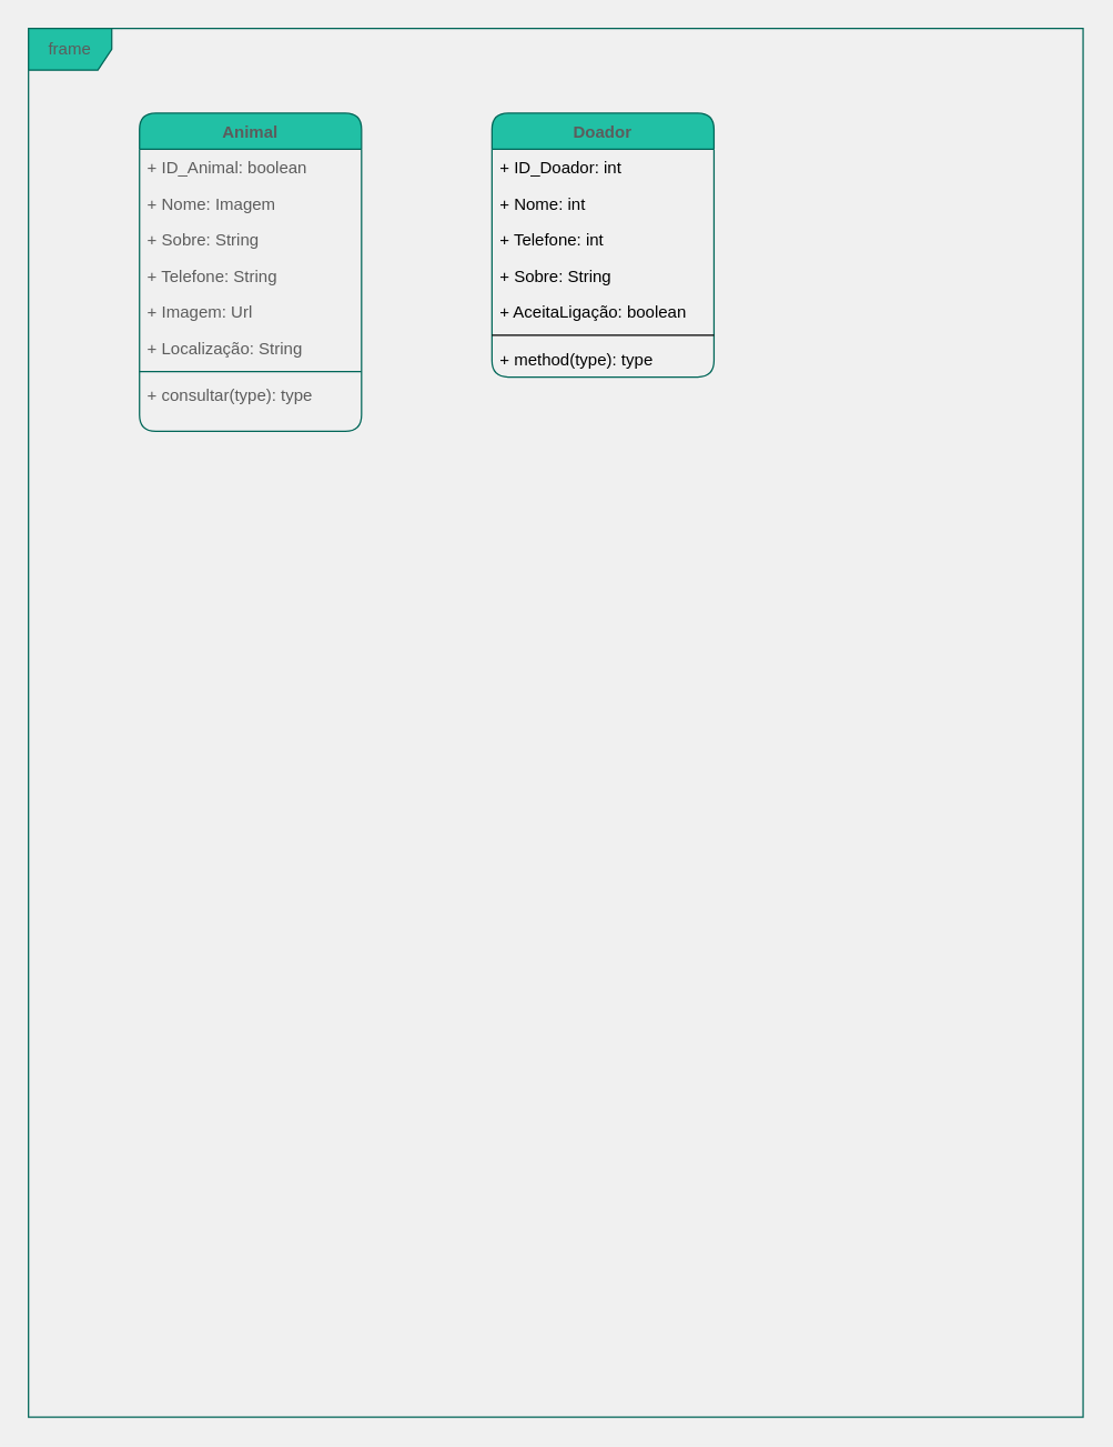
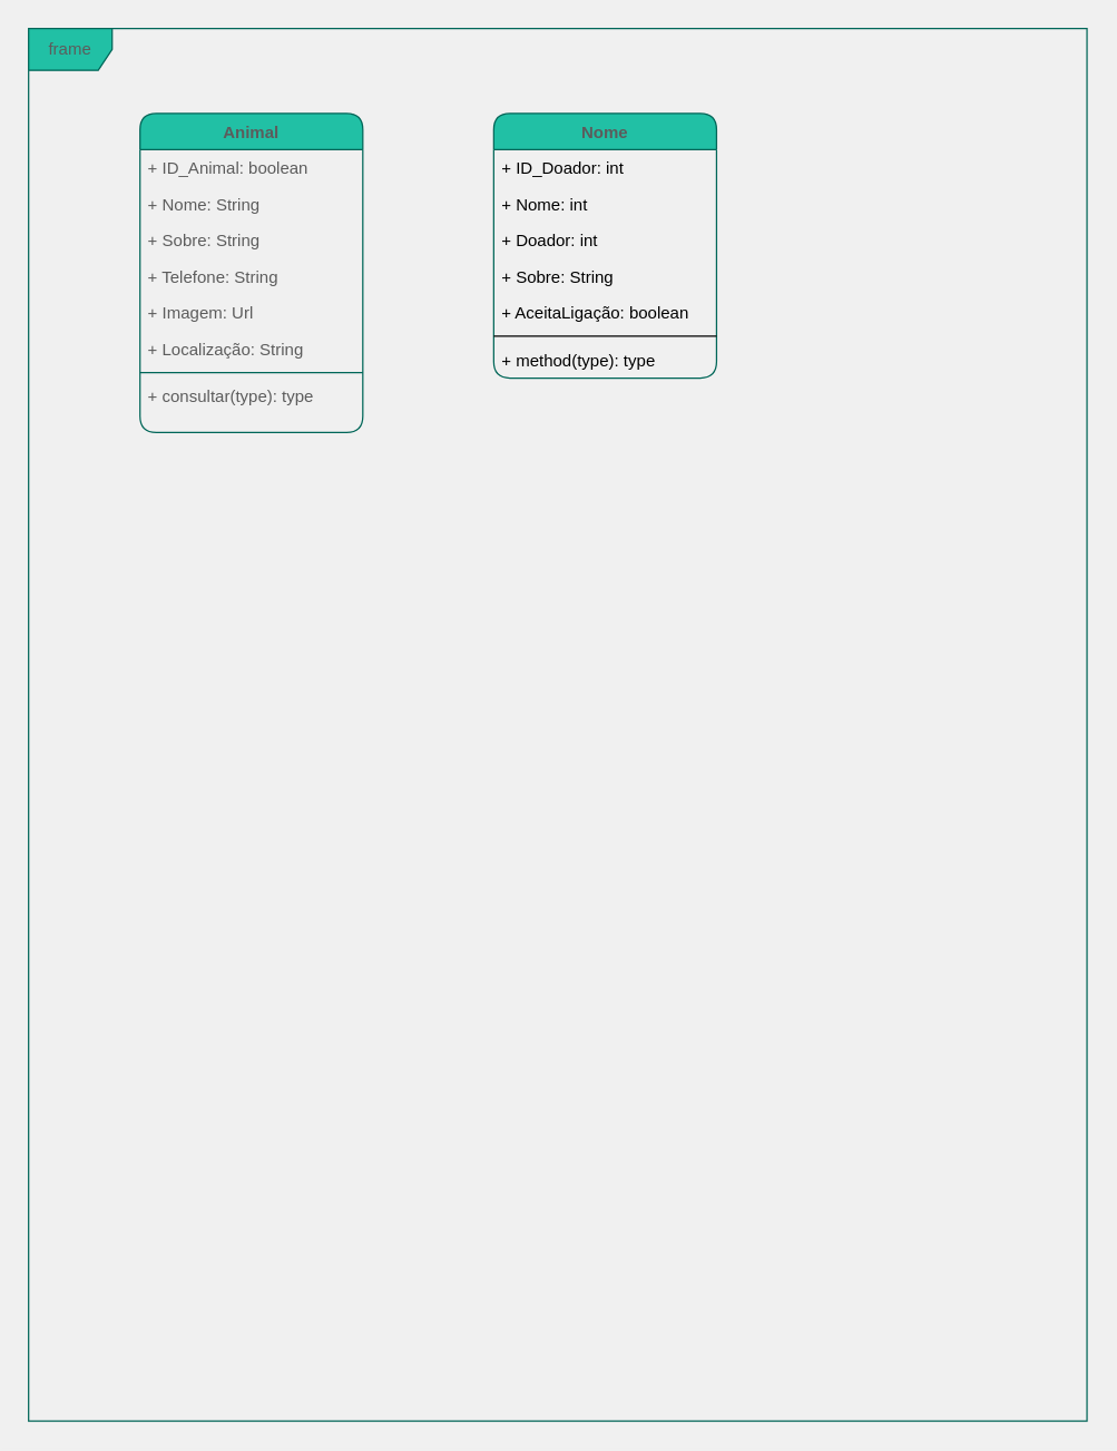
- <mxCell id="12" value="Doador" style="swimlane;fontStyle=1;align=center;verticalAlign=top;childLayout=stackLayout;horizontal=1;startSize=26;horizontalStack=0;resizeParent=1;resizeParentMax=0;resizeLast=0;collapsible=1;marginBottom=0;rounded=1;sketch=0;strokeColor=#006658;fillColor=#21C0A5;fontColor=#5C5C5C;" parent="1" vertex="1"><mxGeometry x="354" y="81" width="160" height="190" as="geometry" /></mxCell>
+ <mxCell id="12" value="Nome" style="swimlane;fontStyle=1;align=center;verticalAlign=top;childLayout=stackLayout;horizontal=1;startSize=26;horizontalStack=0;resizeParent=1;resizeParentMax=0;resizeLast=0;collapsible=1;marginBottom=0;rounded=1;sketch=0;strokeColor=#006658;fillColor=#21C0A5;fontColor=#5C5C5C;" parent="1" vertex="1"><mxGeometry x="354" y="81" width="160" height="190" as="geometry" /></mxCell>
- <mxCell id="5" value="+ Nome: Imagem" style="text;strokeColor=none;fillColor=none;align=left;verticalAlign=top;spacingLeft=4;spacingRight=4;overflow=hidden;rotatable=0;points=[[0,0.5],[1,0.5]];portConstraint=eastwest;fontColor=#5C5C5C;rounded=1;" parent="3" vertex="1"><mxGeometry y="52" width="160" height="26" as="geometry" /></mxCell>
+ <mxCell id="5" value="+ Nome: String" style="text;strokeColor=none;fillColor=none;align=left;verticalAlign=top;spacingLeft=4;spacingRight=4;overflow=hidden;rotatable=0;points=[[0,0.5],[1,0.5]];portConstraint=eastwest;fontColor=#5C5C5C;rounded=1;" parent="3" vertex="1"><mxGeometry y="52" width="160" height="26" as="geometry" /></mxCell>
- <mxCell id="15" value="+ Telefone: int" style="text;strokeColor=none;fillColor=none;align=left;verticalAlign=top;spacingLeft=4;spacingRight=4;overflow=hidden;rotatable=0;points=[[0,0.5],[1,0.5]];portConstraint=eastwest;" parent="12" vertex="1"><mxGeometry y="78" width="160" height="26" as="geometry" /></mxCell>
+ <mxCell id="15" value="+ Doador: int" style="text;strokeColor=none;fillColor=none;align=left;verticalAlign=top;spacingLeft=4;spacingRight=4;overflow=hidden;rotatable=0;points=[[0,0.5],[1,0.5]];portConstraint=eastwest;" parent="12" vertex="1"><mxGeometry y="78" width="160" height="26" as="geometry" /></mxCell>
